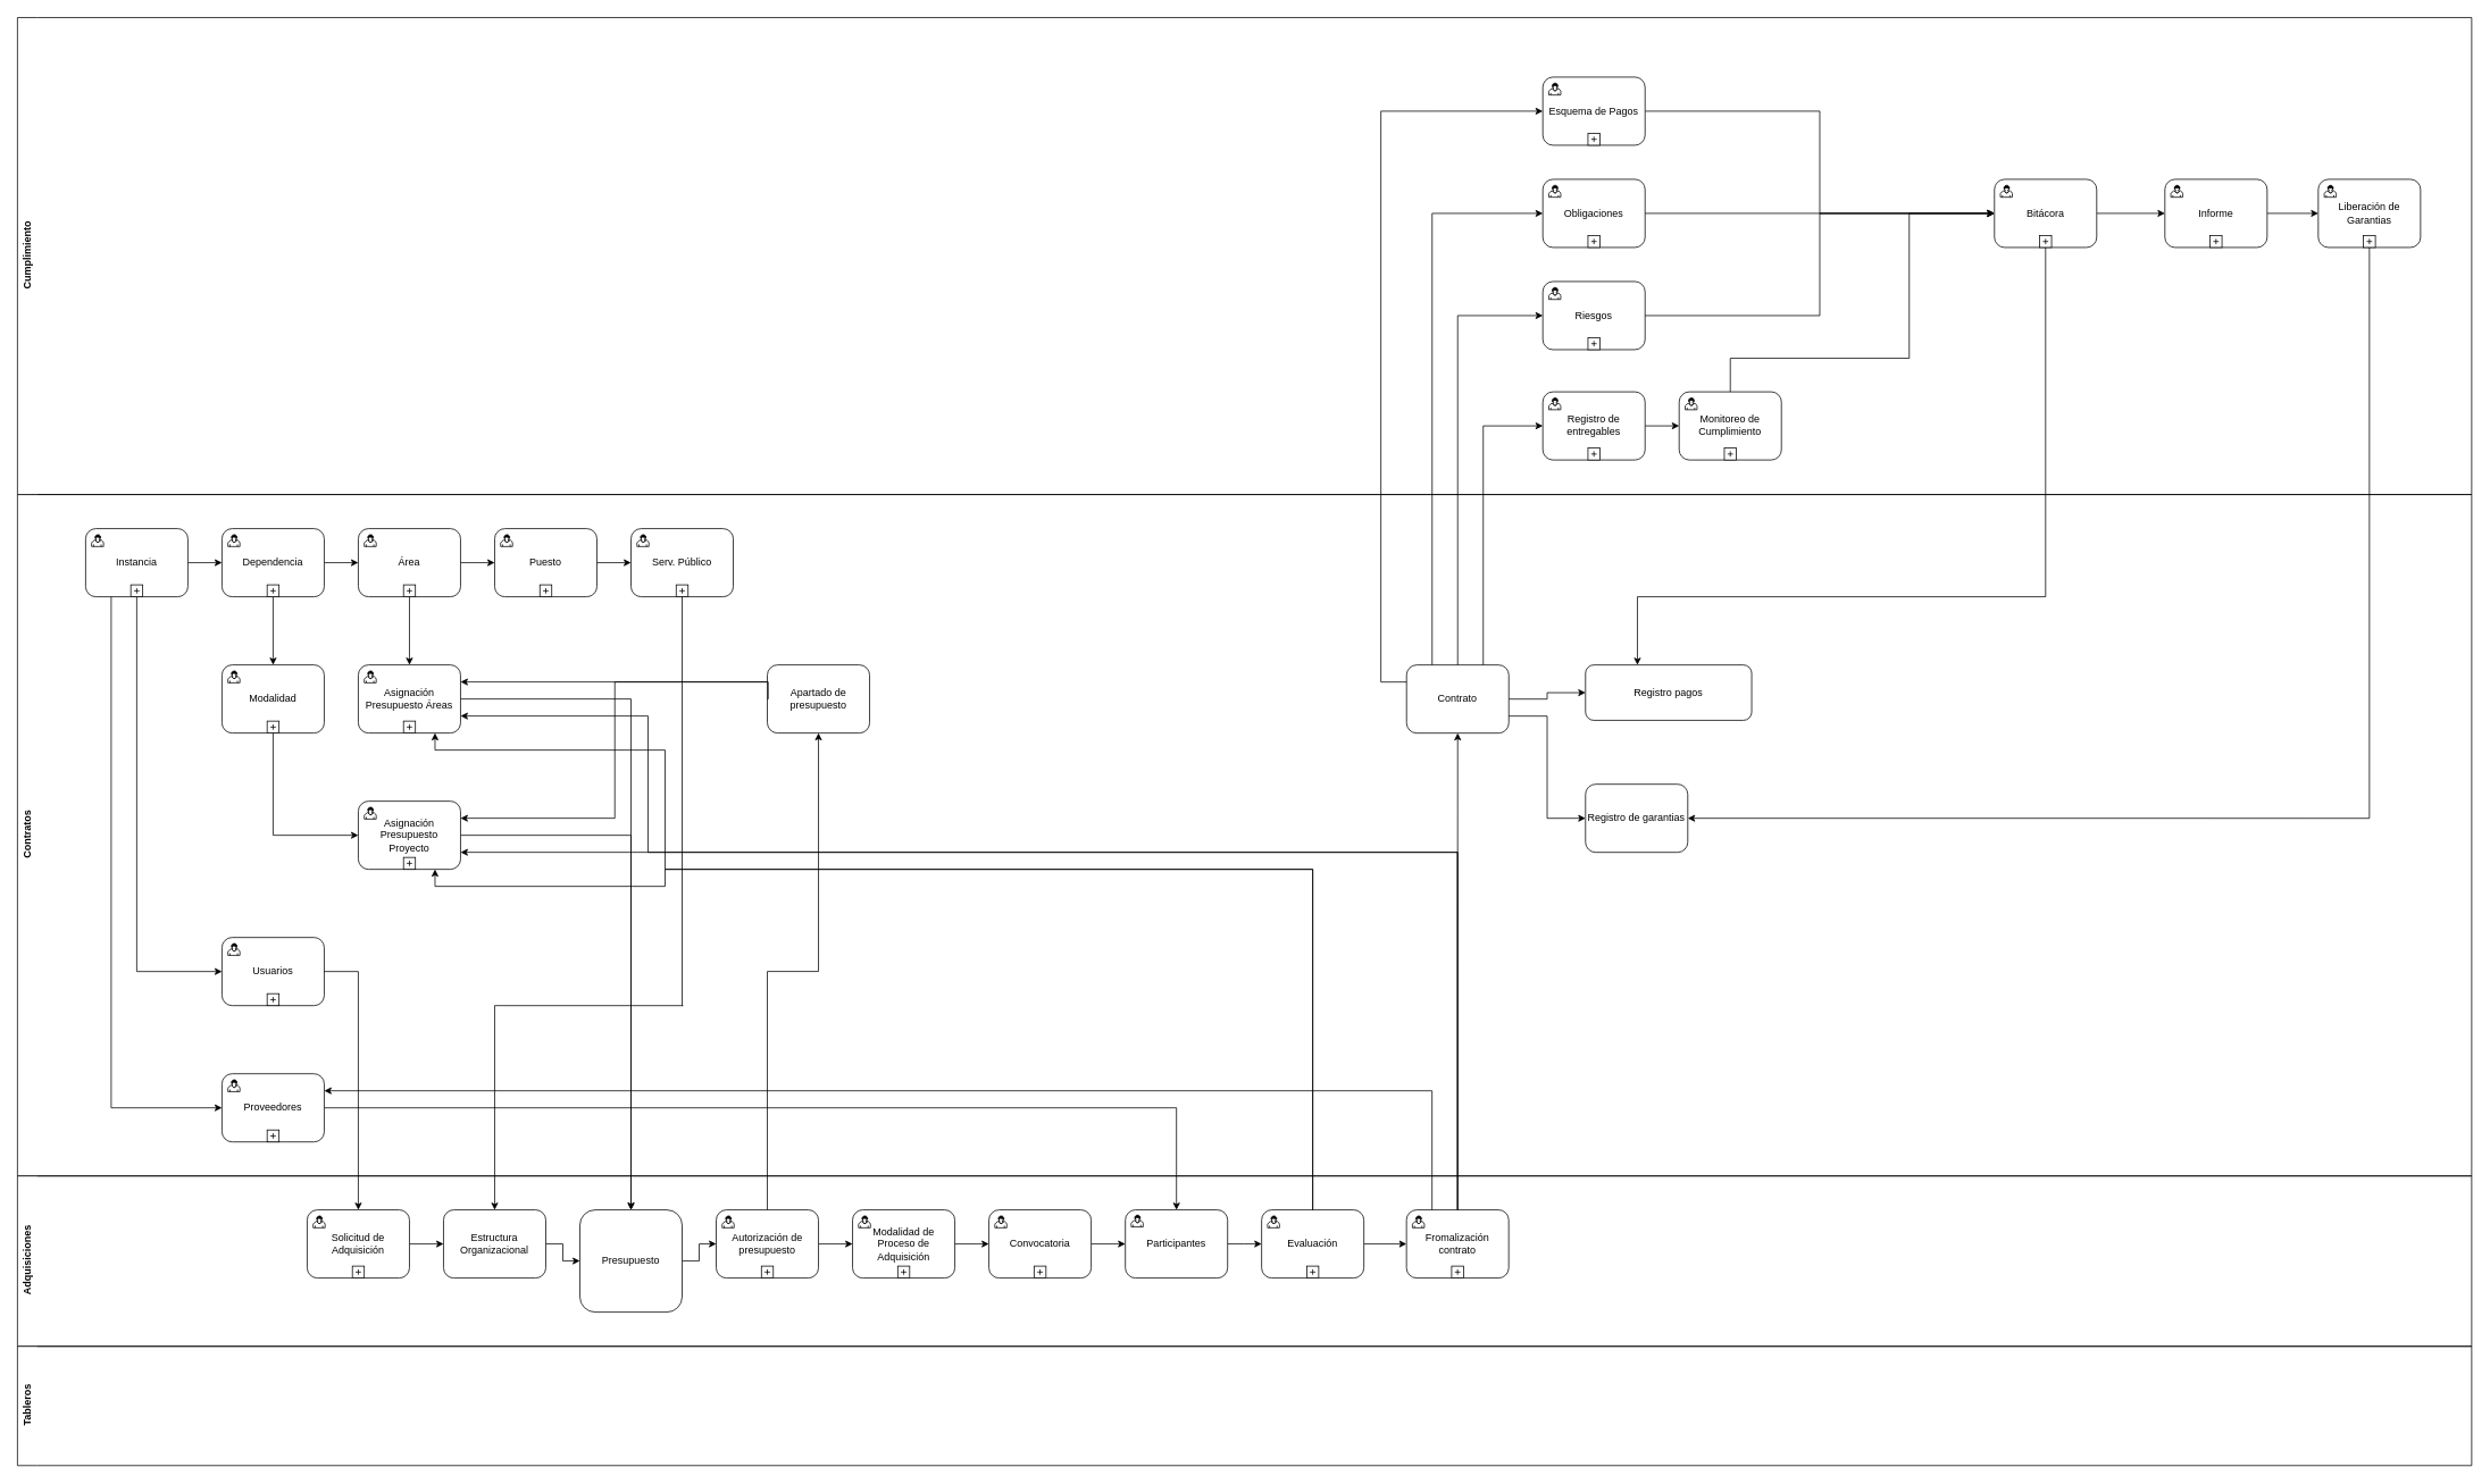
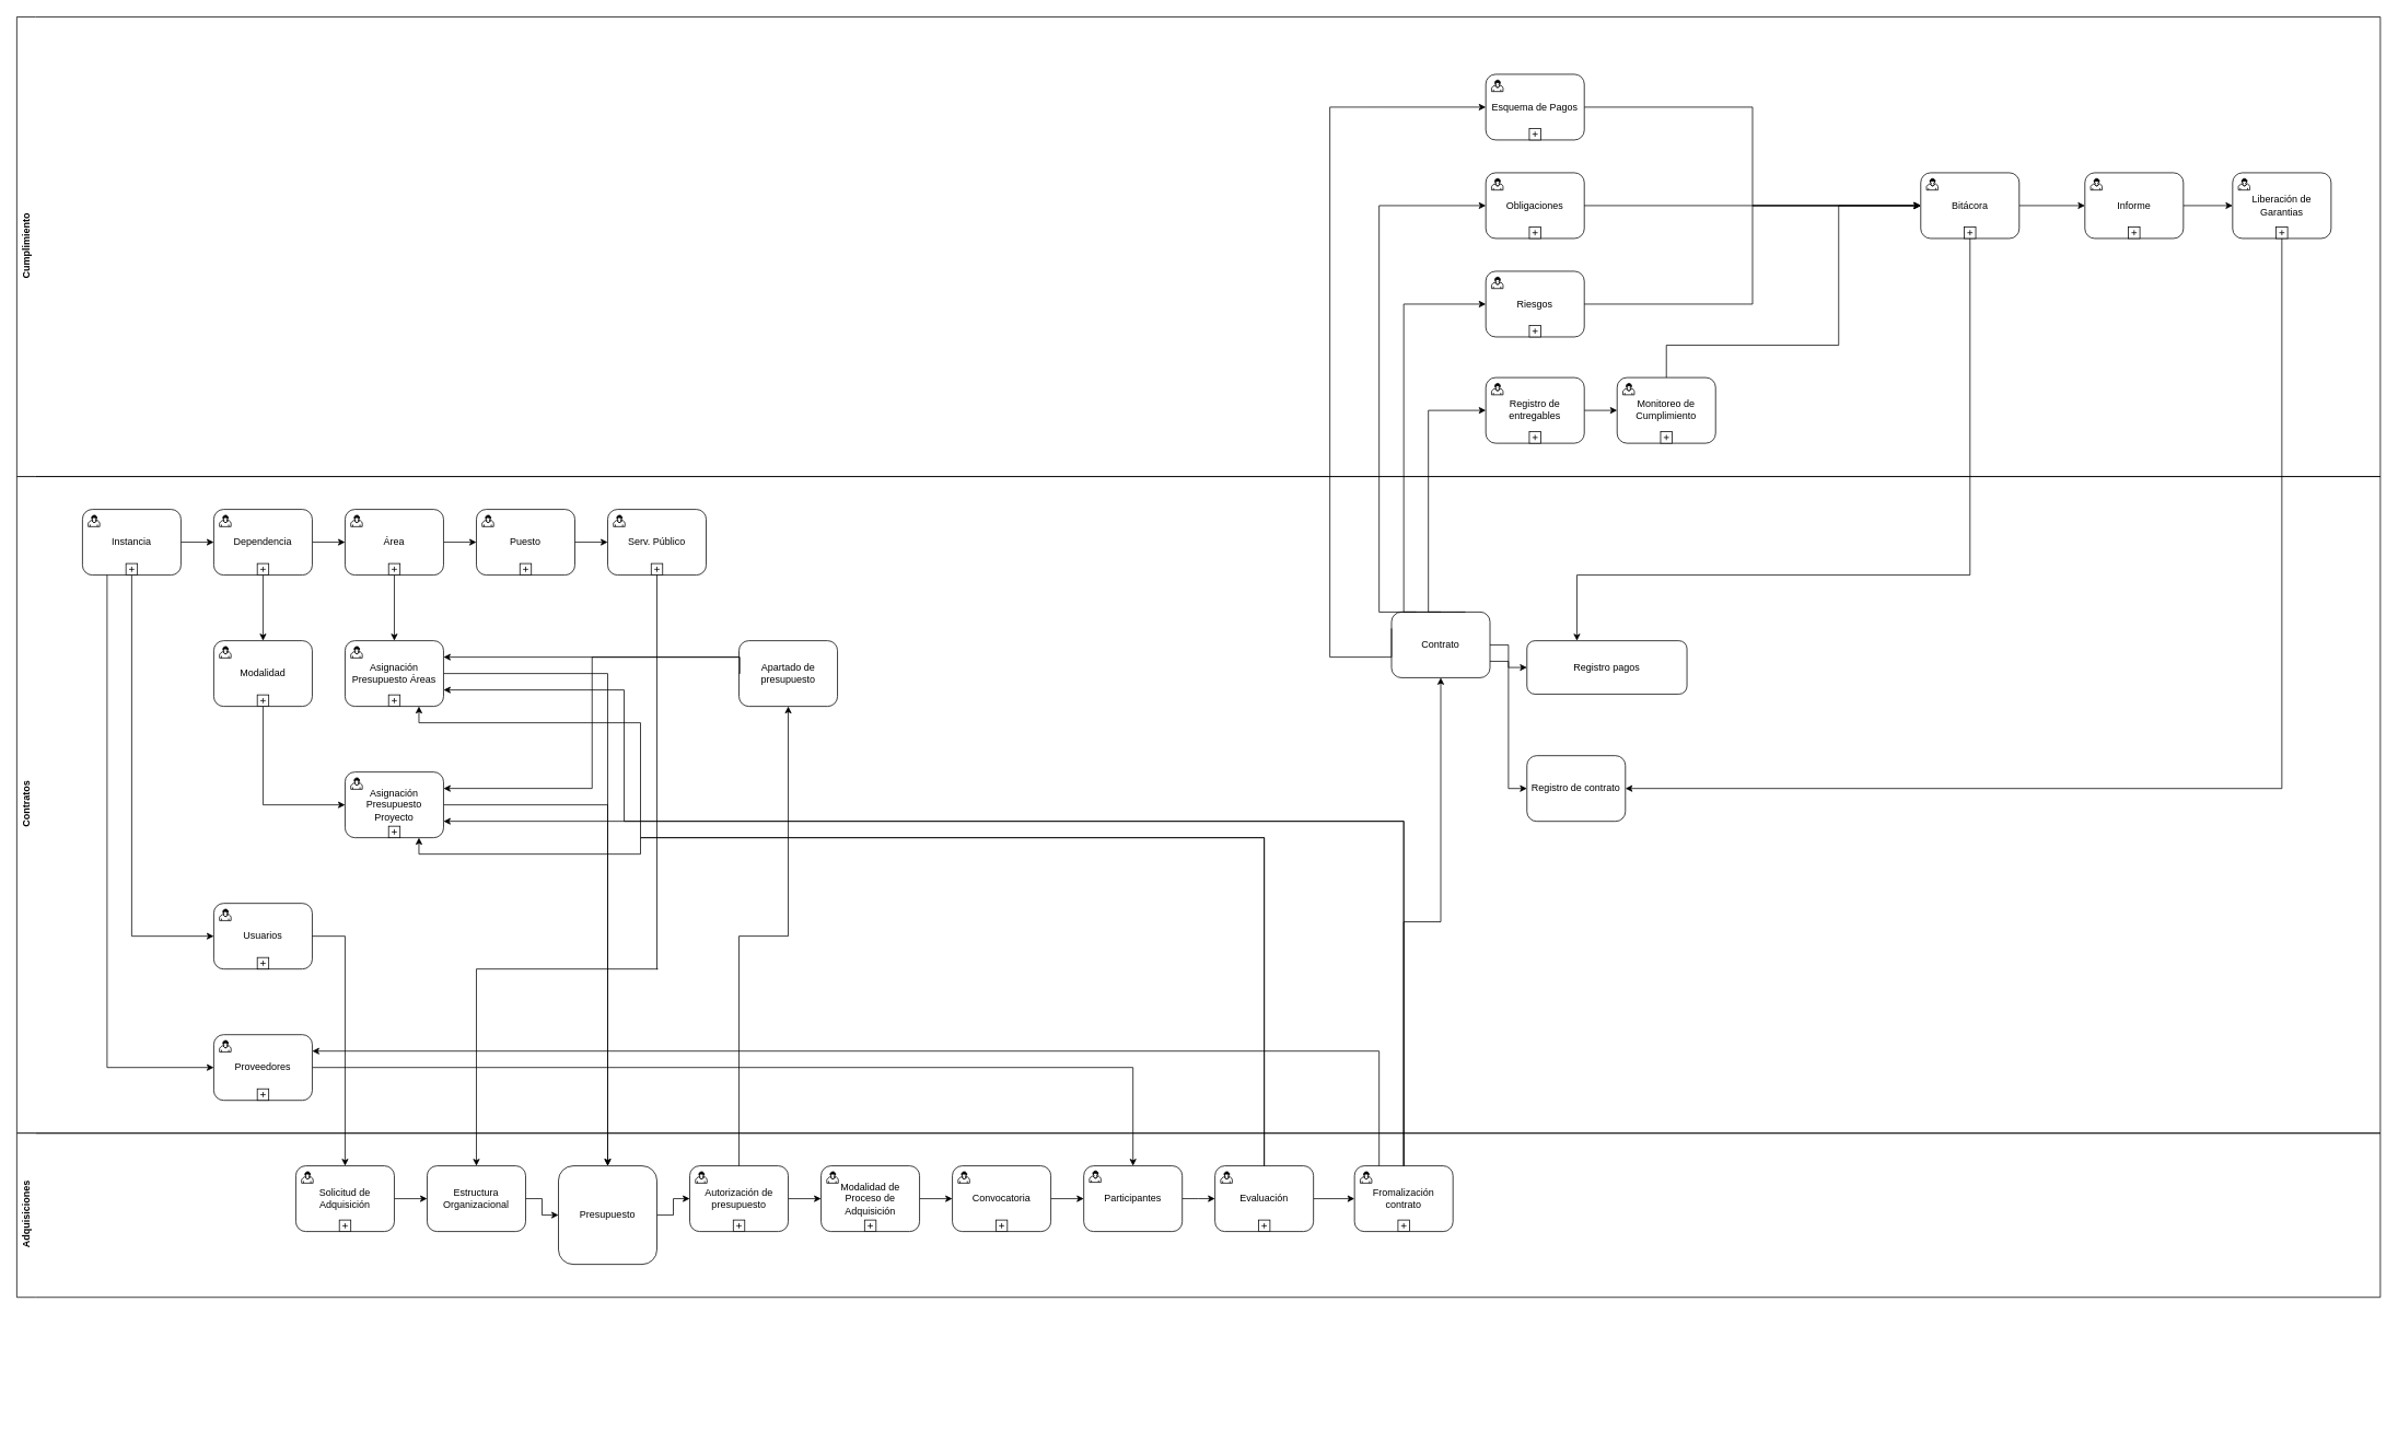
- <mxCell id="42" value="Contrato" style="shape=ext;rounded=1;html=1;whiteSpace=wrap;" parent="36" vertex="1"><mxGeometry x="1630.1" y="200.056" width="120" height="80" as="geometry" /></mxCell>
+ <mxCell id="42" value="Contrato" style="shape=ext;rounded=1;html=1;whiteSpace=wrap;" parent="36" vertex="1"><mxGeometry x="1675.1" y="165.056" width="120" height="80" as="geometry" /></mxCell>
- <mxCell id="44" value="Registro de garantias" style="shape=ext;rounded=1;html=1;whiteSpace=wrap;" parent="36" vertex="1"><mxGeometry x="1840.1" y="340.056" width="120" height="80" as="geometry" /></mxCell>
+ <mxCell id="44" value="Registro de contrato" style="shape=ext;rounded=1;html=1;whiteSpace=wrap;" parent="36" vertex="1"><mxGeometry x="1840.1" y="340.056" width="120" height="80" as="geometry" /></mxCell>
- <mxCell id="131" value="Tableros" style="swimlane;html=1;horizontal=0;swimlaneLine=0;" parent="1" vertex="1"><mxGeometry x="20" y="1580" width="2880" height="140" as="geometry" /></mxCell>
